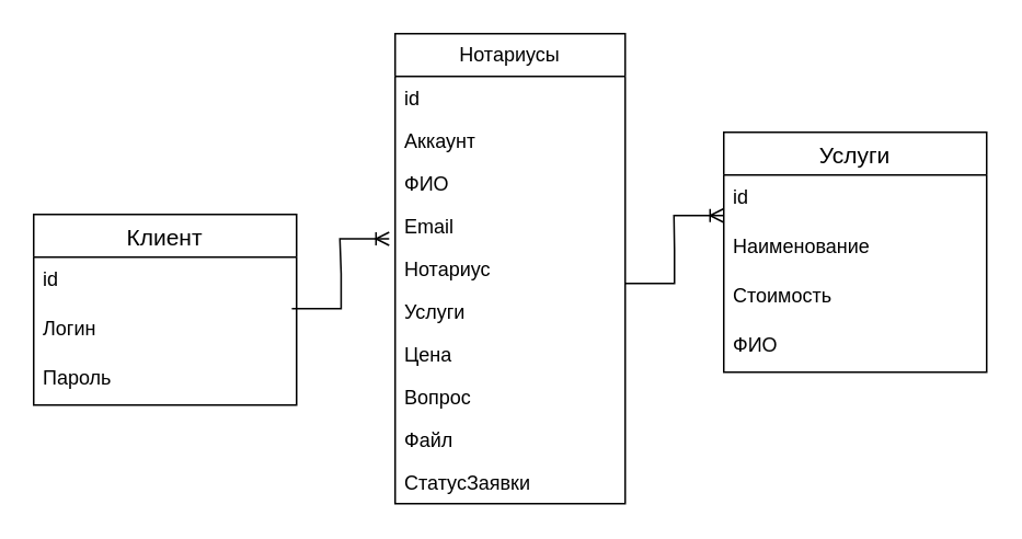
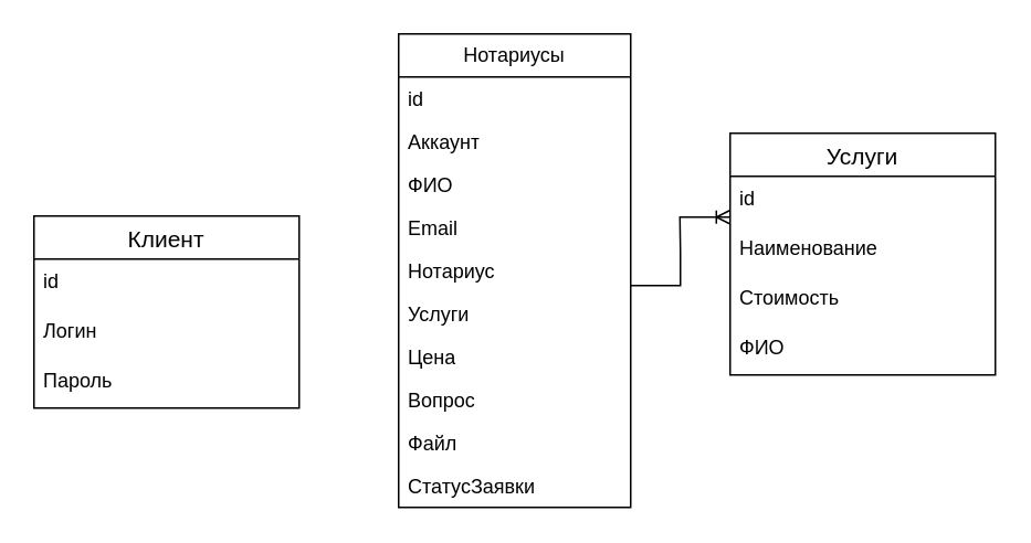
- <mxCell id="22" value="" style="edgeStyle=entityRelationEdgeStyle;fontSize=12;html=1;endArrow=ERoneToMany;rounded=0;entryX=-0.026;entryY=-0.199;entryDx=0;entryDy=0;entryPerimeter=0;exitX=0.982;exitY=0.044;exitDx=0;exitDy=0;exitPerimeter=0;" edge="1" parent="1" source="20" target="7"><mxGeometry width="100" height="100" relative="1" as="geometry"><mxPoint x="120" y="170" as="sourcePoint" /><mxPoint x="220" y="70" as="targetPoint" /></mxGeometry></mxCell>
